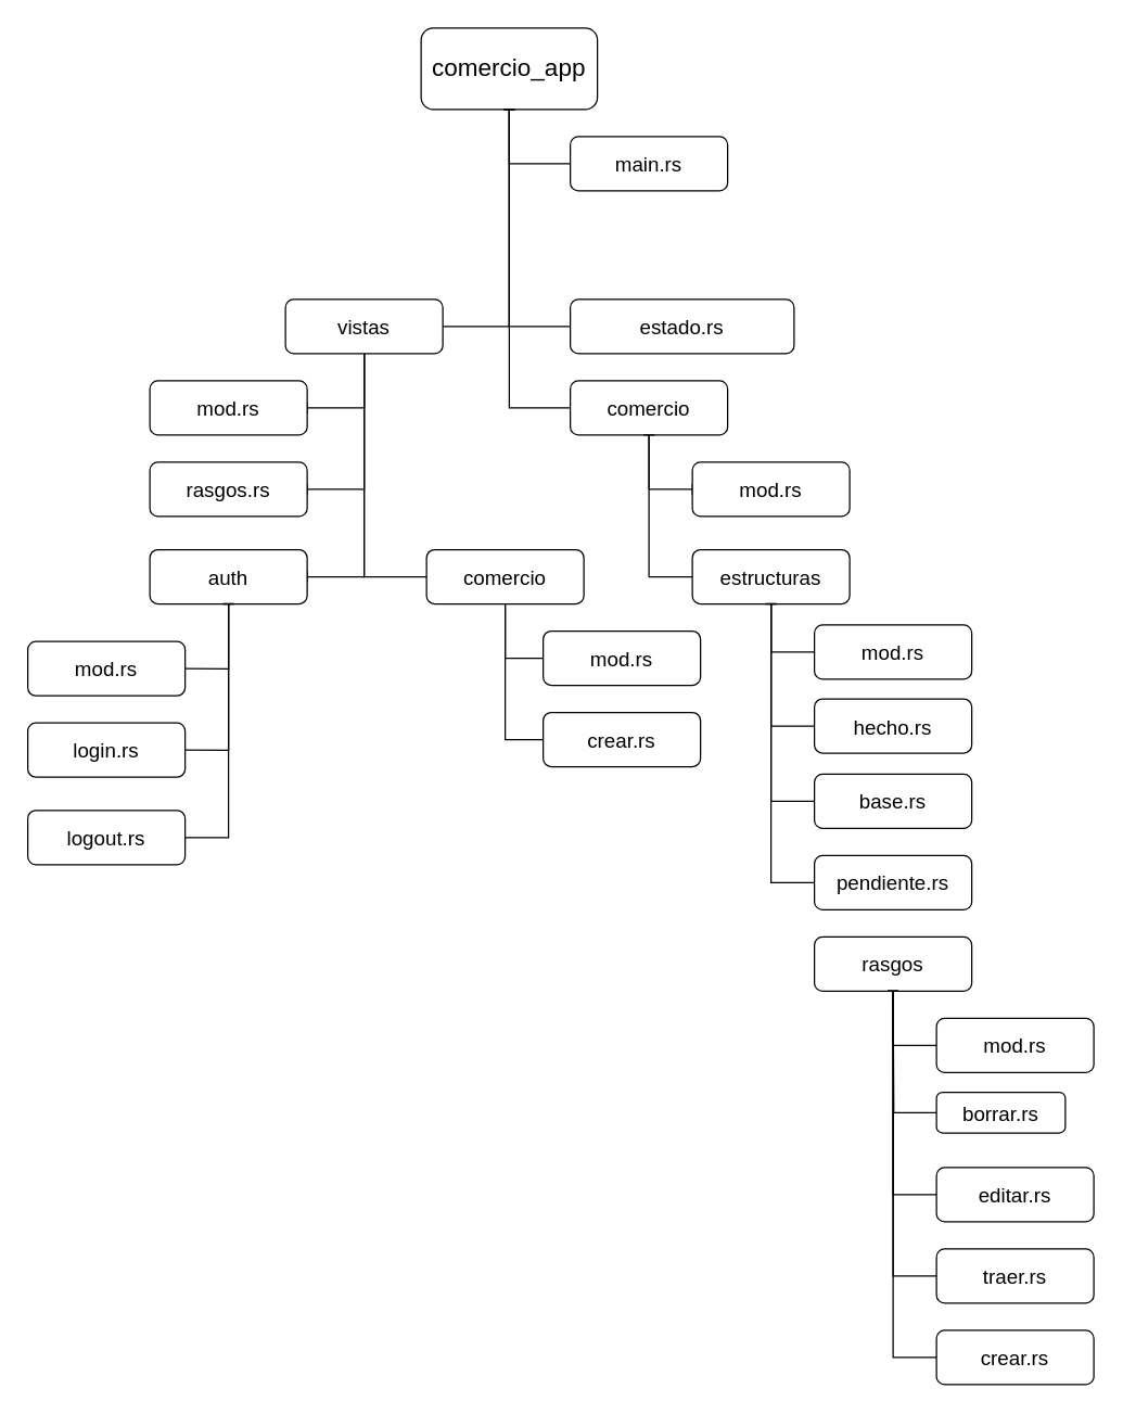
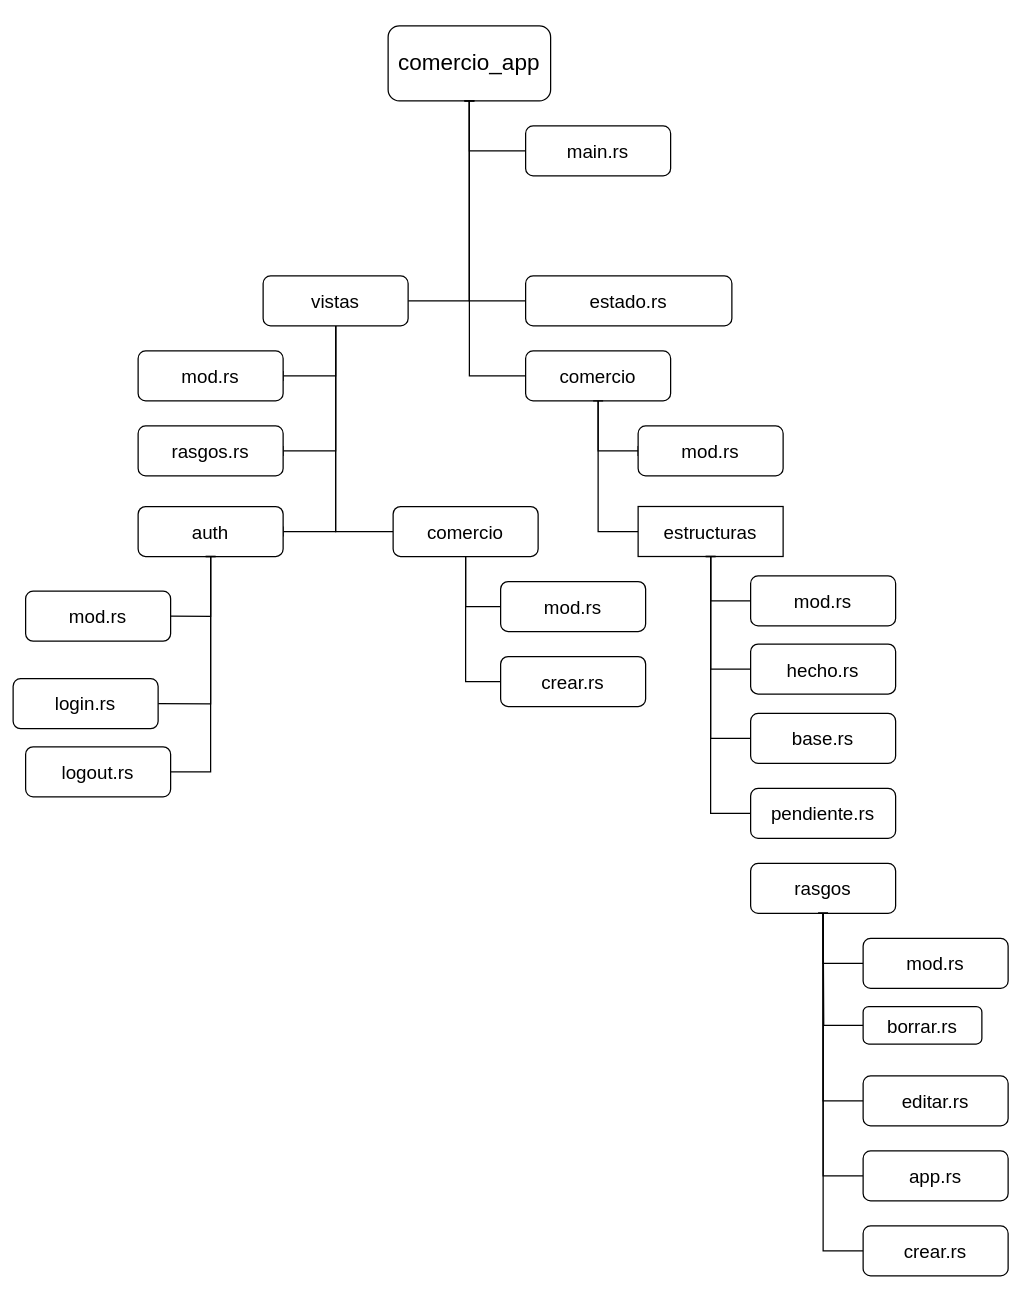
- <mxCell id="13" value="estructuras" style="rounded=1;whiteSpace=wrap;html=1;fontSize=15;" parent="1" vertex="1"><mxGeometry x="510" y="404.5" width="116" height="40" as="geometry" /></mxCell>
+ <mxCell id="13" value="estructuras" style="whiteSpace=wrap;html=1;fontSize=15;rounded=0;" parent="1" vertex="1"><mxGeometry x="510" y="404.5" width="116" height="40" as="geometry" /></mxCell>
- <mxCell id="43" value="login.rs" style="rounded=1;whiteSpace=wrap;html=1;fontSize=15;" parent="1" vertex="1"><mxGeometry x="20" y="532.25" width="116" height="40" as="geometry" /></mxCell>
+ <mxCell id="43" value="login.rs" style="rounded=1;whiteSpace=wrap;html=1;fontSize=15;" parent="1" vertex="1"><mxGeometry x="10" y="542.25" width="116" height="40" as="geometry" /></mxCell>
- <mxCell id="29" value="traer.rs" style="rounded=1;whiteSpace=wrap;html=1;fontSize=15;" parent="1" vertex="1"><mxGeometry x="690" y="920" width="116" height="40" as="geometry" /></mxCell>
+ <mxCell id="29" value="app.rs" style="rounded=1;whiteSpace=wrap;html=1;fontSize=15;" parent="1" vertex="1"><mxGeometry x="690" y="920" width="116" height="40" as="geometry" /></mxCell>
